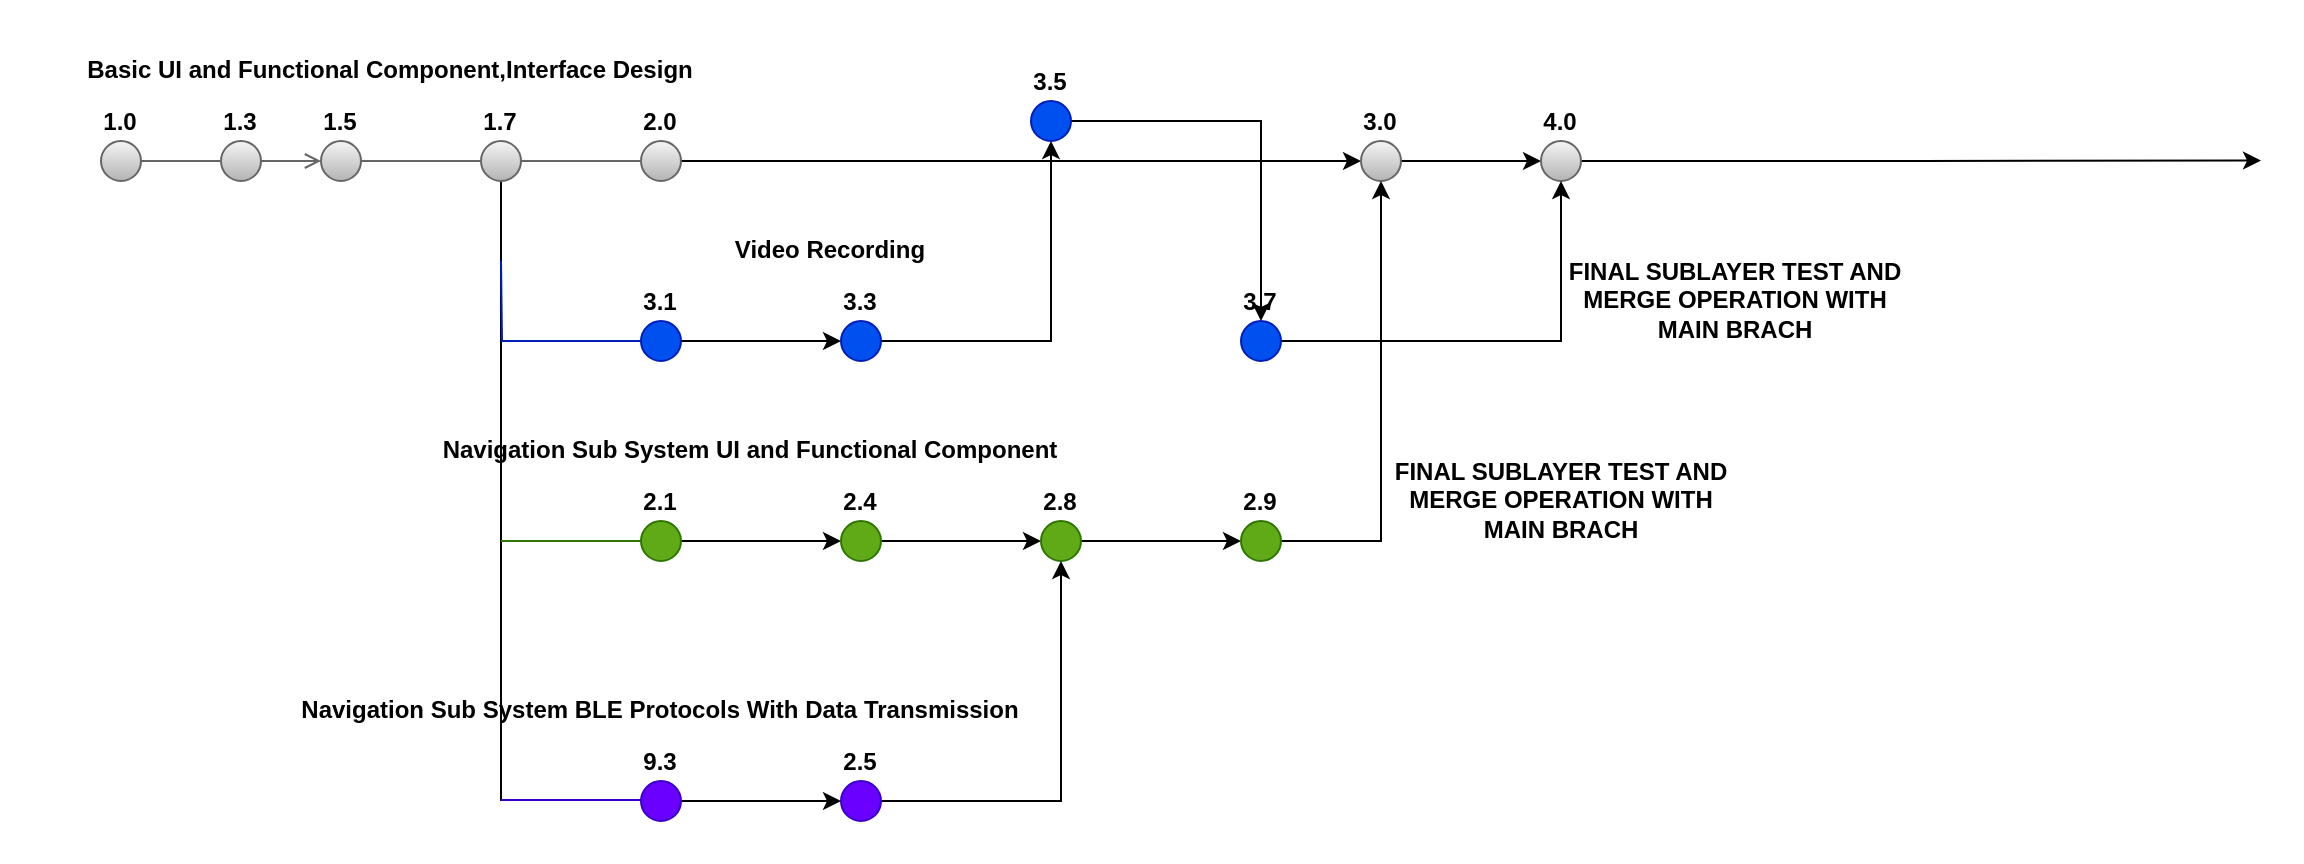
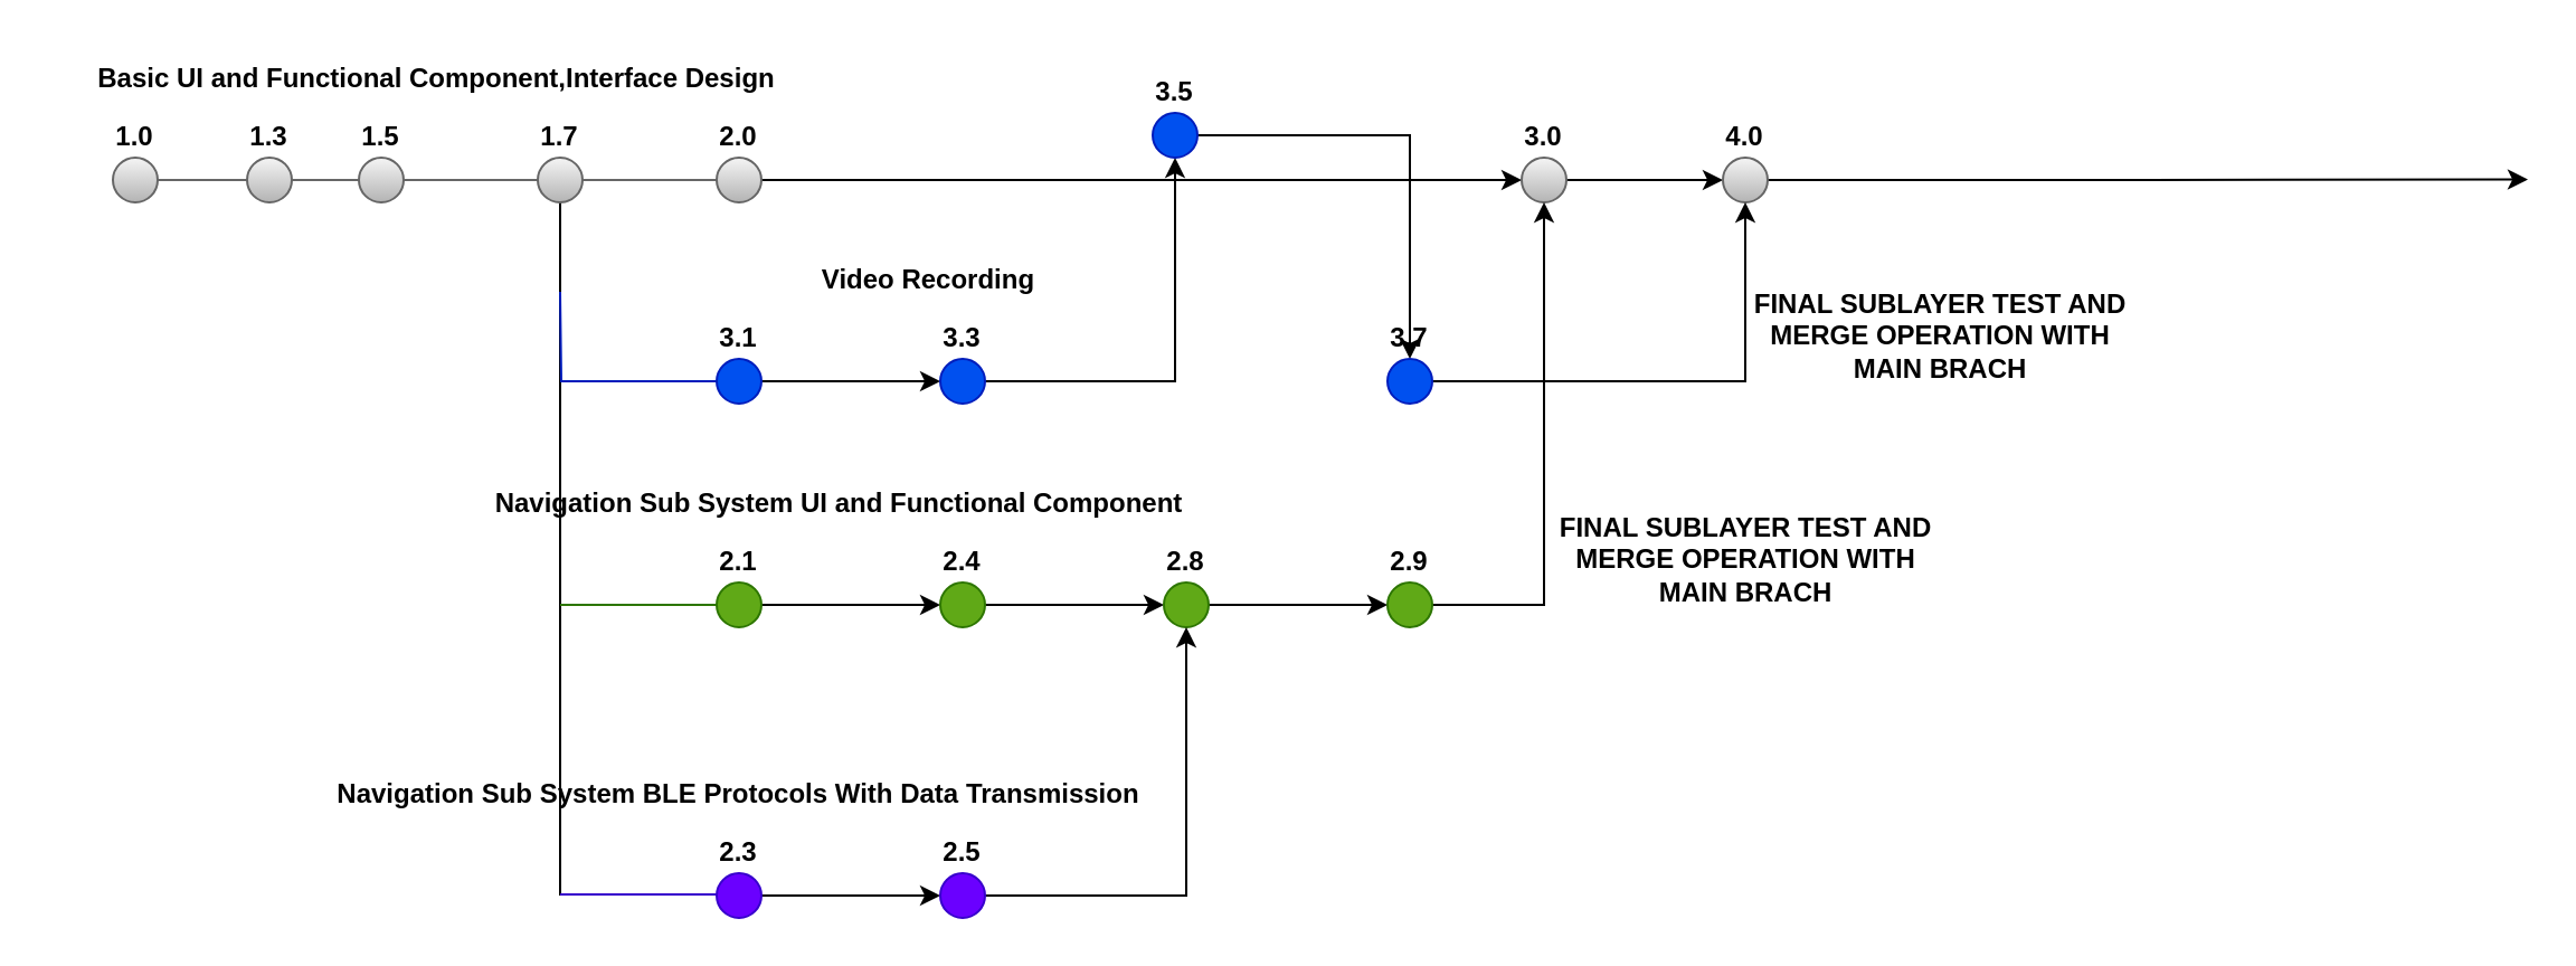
- <mxCell id="5" value="" style="endArrow=open;html=1;fillColor=#f5f5f5;strokeColor=#666666;gradientColor=#b3b3b3;" edge="1" parent="1" source="4" target="6"><mxGeometry width="50" height="50" relative="1" as="geometry"><mxPoint x="110" y="80" as="sourcePoint" /><mxPoint x="590" y="80" as="targetPoint" /><Array as="points" /></mxGeometry></mxCell>
+ <mxCell id="5" value="" style="endArrow=none;html=1;fillColor=#f5f5f5;strokeColor=#666666;gradientColor=#b3b3b3;" edge="1" parent="1" source="4" target="6"><mxGeometry width="50" height="50" relative="1" as="geometry"><mxPoint x="110" y="80" as="sourcePoint" /><mxPoint x="590" y="80" as="targetPoint" /><Array as="points" /></mxGeometry></mxCell>
- <mxCell id="14" value="&lt;font&gt;9.3&lt;/font&gt;" style="ellipse;whiteSpace=wrap;html=1;aspect=fixed;fillColor=#6a00ff;strokeColor=#3700CC;fontStyle=1;labelPosition=center;verticalLabelPosition=top;align=center;verticalAlign=bottom;fontColor=default;" vertex="1" parent="1"><mxGeometry x="320" y="390" width="20" height="20" as="geometry" /></mxCell>
+ <mxCell id="14" value="&lt;font&gt;2.3&lt;/font&gt;" style="ellipse;whiteSpace=wrap;html=1;aspect=fixed;fillColor=#6a00ff;strokeColor=#3700CC;fontStyle=1;labelPosition=center;verticalLabelPosition=top;align=center;verticalAlign=bottom;fontColor=default;" vertex="1" parent="1"><mxGeometry x="320" y="390" width="20" height="20" as="geometry" /></mxCell>
